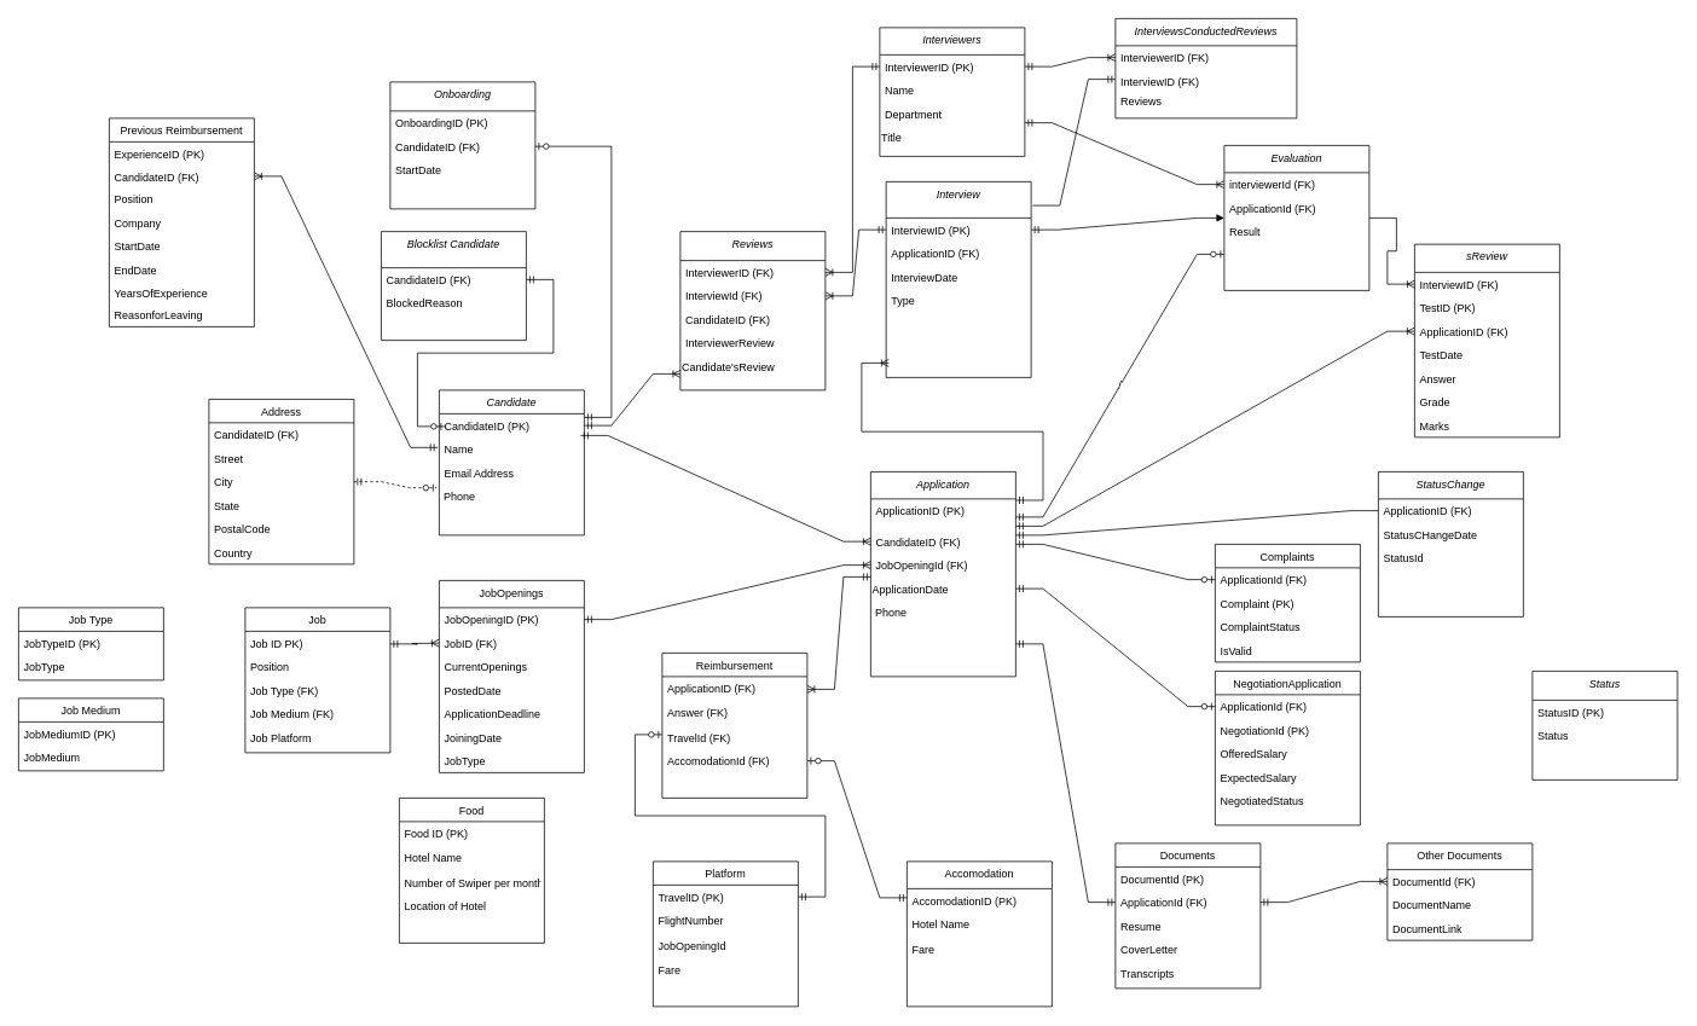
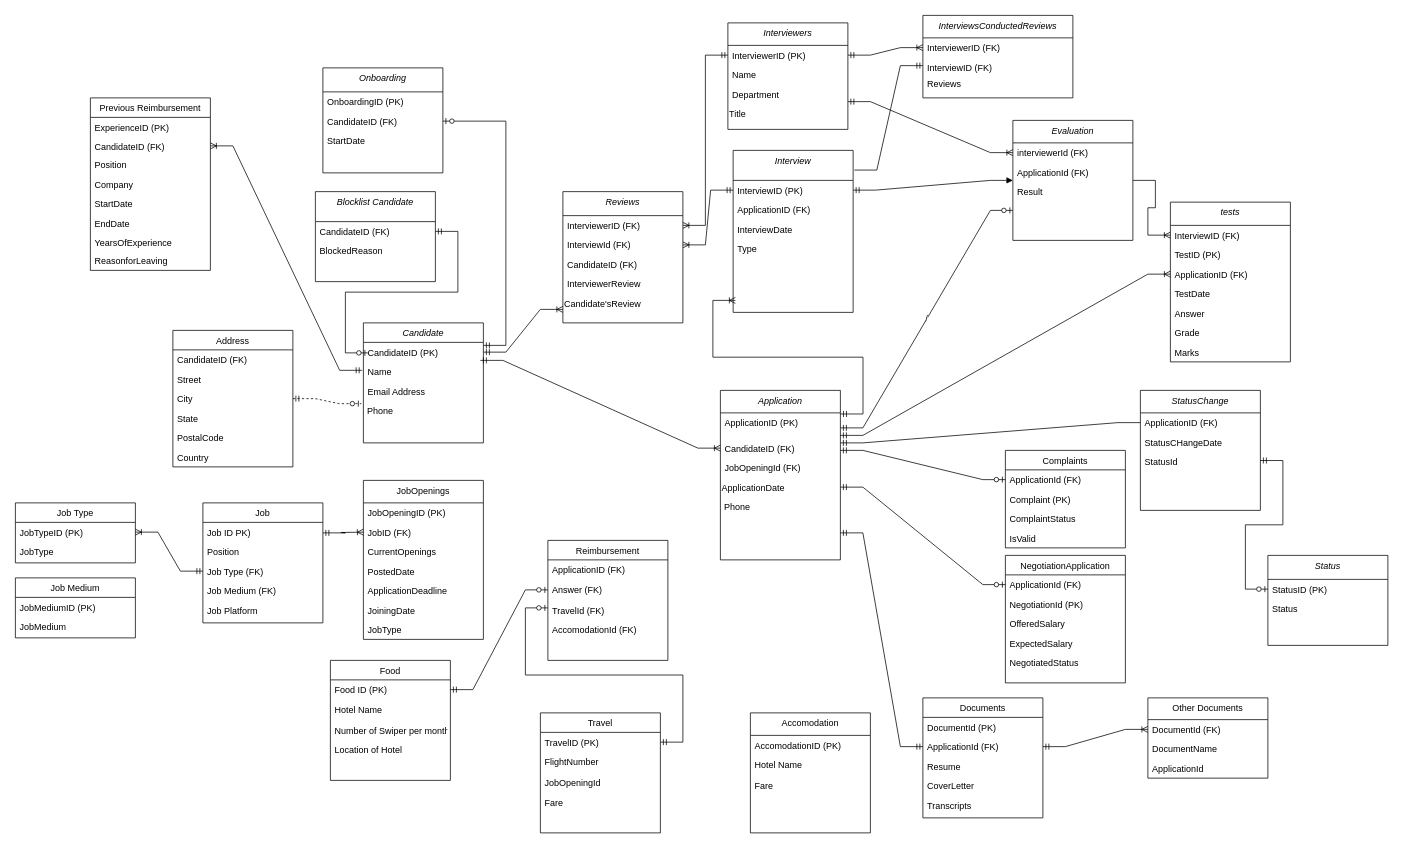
- <mxCell id="71" value="sReview" style="swimlane;fontStyle=2;align=center;verticalAlign=top;childLayout=stackLayout;horizontal=1;startSize=31;horizontalStack=0;resizeParent=1;resizeLast=0;collapsible=1;marginBottom=0;rounded=0;shadow=0;strokeWidth=1;" parent="1" vertex="1"><mxGeometry x="1560" y="269" width="160" height="213" as="geometry"><mxRectangle x="230" y="140" width="160" height="26" as="alternateBounds" /></mxGeometry></mxCell>
+ <mxCell id="71" value="tests" style="swimlane;fontStyle=2;align=center;verticalAlign=top;childLayout=stackLayout;horizontal=1;startSize=31;horizontalStack=0;resizeParent=1;resizeLast=0;collapsible=1;marginBottom=0;rounded=0;shadow=0;strokeWidth=1;" parent="1" vertex="1"><mxGeometry x="1560" y="269" width="160" height="213" as="geometry"><mxRectangle x="230" y="140" width="160" height="26" as="alternateBounds" /></mxGeometry></mxCell>
- <mxCell id="59" value="" style="edgeStyle=entityRelationEdgeStyle;fontSize=12;html=1;endArrow=ERoneToMany;startArrow=ERmandOne;rounded=0;exitX=1;exitY=0.5;exitDx=0;exitDy=0;entryX=0;entryY=0.5;entryDx=0;entryDy=0;" parent="1" source="14" target="45" edge="1"><mxGeometry width="100" height="100" relative="1" as="geometry"><mxPoint x="630" y="650" as="sourcePoint" /><mxPoint x="730" y="550" as="targetPoint" /></mxGeometry></mxCell>
- <mxCell id="126" value="" style="edgeStyle=entityRelationEdgeStyle;fontSize=12;html=1;endArrow=ERoneToMany;startArrow=ERmandOne;rounded=0;entryX=1;entryY=0.25;entryDx=0;entryDy=0;exitX=0;exitY=0;exitDx=0;exitDy=0;" parent="1" source="46" target="95" edge="1"><mxGeometry width="100" height="100" relative="1" as="geometry"><mxPoint x="890" y="640" as="sourcePoint" /><mxPoint x="920" y="670" as="targetPoint" /></mxGeometry></mxCell>
+ <mxCell id="130" value="" style="edgeStyle=entityRelationEdgeStyle;fontSize=12;html=1;endArrow=ERzeroToOne;startArrow=ERmandOne;rounded=0;exitX=1;exitY=0.5;exitDx=0;exitDy=0;entryX=0;entryY=0.5;entryDx=0;entryDy=0;" parent="1" source="143" target="128" edge="1"><mxGeometry width="100" height="100" relative="1" as="geometry"><mxPoint x="860" y="820" as="sourcePoint" /><mxPoint x="960" y="720" as="targetPoint" /></mxGeometry></mxCell>
+ <mxCell id="31" value="" style="edgeStyle=entityRelationEdgeStyle;fontSize=12;html=1;endArrow=ERoneToMany;startArrow=ERmandOne;rounded=0;exitX=0;exitY=0.5;exitDx=0;exitDy=0;entryX=1;entryY=0.5;entryDx=0;entryDy=0;" parent="1" source="10" target="29" edge="1"><mxGeometry width="100" height="100" relative="1" as="geometry"><mxPoint y="800" as="sourcePoint" x="150" /><mxPoint x="250" y="700" as="targetPoint" /></mxGeometry></mxCell>
+ <mxCell id="114" value="" style="edgeStyle=entityRelationEdgeStyle;fontSize=12;html=1;endArrow=ERzeroToOne;startArrow=ERmandOne;rounded=0;exitX=1;exitY=0.5;exitDx=0;exitDy=0;entryX=0;entryY=0.5;entryDx=0;entryDy=0;" parent="1" source="110" target="97" edge="1"><mxGeometry width="100" height="100" relative="1" as="geometry"><mxPoint x="700" y="1070" as="sourcePoint" /><mxPoint x="720" y="880" as="targetPoint" /></mxGeometry></mxCell>
- <mxCell id="116" value="" style="edgeStyle=entityRelationEdgeStyle;fontSize=12;html=1;endArrow=ERzeroToOne;startArrow=ERmandOne;rounded=0;entryX=1;entryY=0.5;entryDx=0;entryDy=0;exitX=0;exitY=0.25;exitDx=0;exitDy=0;" parent="1" source="100" target="99" edge="1"><mxGeometry width="100" height="100" relative="1" as="geometry"><mxPoint x="1040" y="1260" as="sourcePoint" /><mxPoint x="800" y="970" as="targetPoint" /></mxGeometry></mxCell>
- <mxCell id="104" value="Platform" style="swimlane;fontStyle=0;align=center;verticalAlign=top;childLayout=stackLayout;horizontal=1;startSize=26;horizontalStack=0;resizeParent=1;resizeLast=0;collapsible=1;marginBottom=0;rounded=0;shadow=0;strokeWidth=1;" parent="1" vertex="1"><mxGeometry x="720" y="950" width="160" height="160" as="geometry"><mxRectangle x="130" y="380" width="160" height="26" as="alternateBounds" /></mxGeometry></mxCell>
+ <mxCell id="104" value="Travel" style="swimlane;fontStyle=0;align=center;verticalAlign=top;childLayout=stackLayout;horizontal=1;startSize=26;horizontalStack=0;resizeParent=1;resizeLast=0;collapsible=1;marginBottom=0;rounded=0;shadow=0;strokeWidth=1;" parent="1" vertex="1"><mxGeometry x="720" y="950" width="160" height="160" as="geometry"><mxRectangle x="130" y="380" width="160" height="26" as="alternateBounds" /></mxGeometry></mxCell>
- <mxCell id="64" value="DocumentLink" style="text;align=left;verticalAlign=top;spacingLeft=4;spacingRight=4;overflow=hidden;rotatable=0;points=[[0,0.5],[1,0.5]];portConstraint=eastwest;rounded=0;shadow=0;html=0;" parent="61" vertex="1"><mxGeometry y="81" width="160" height="26" as="geometry" /></mxCell>
+ <mxCell id="64" value="ApplicationId" style="text;align=left;verticalAlign=top;spacingLeft=4;spacingRight=4;overflow=hidden;rotatable=0;points=[[0,0.5],[1,0.5]];portConstraint=eastwest;rounded=0;shadow=0;html=0;" parent="61" vertex="1"><mxGeometry y="81" width="160" height="26" as="geometry" /></mxCell>
